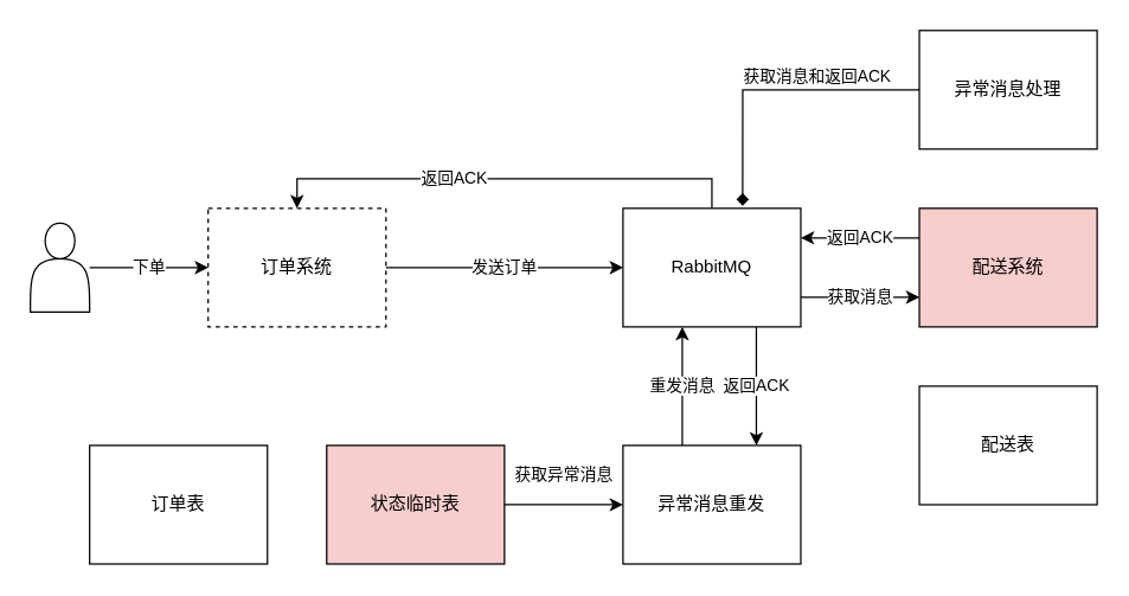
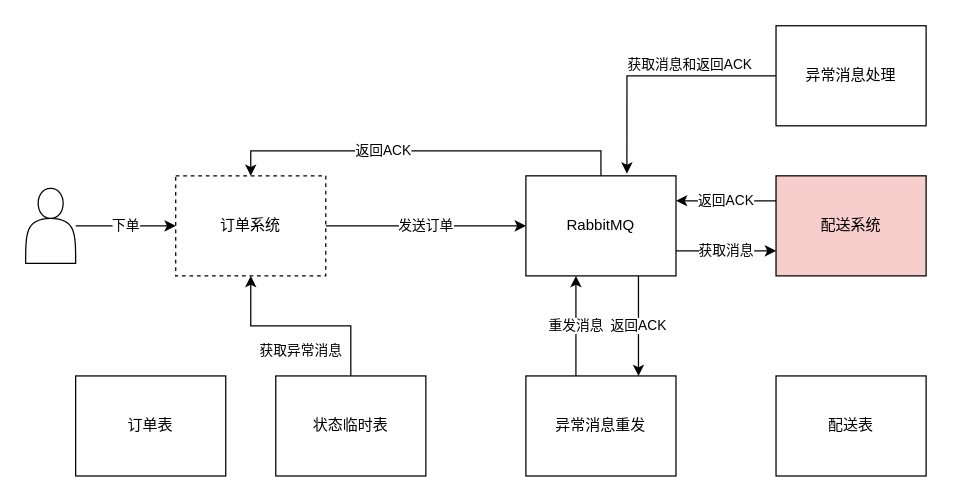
- <mxCell id="19" style="edgeStyle=orthogonalEdgeStyle;rounded=0;orthogonalLoop=1;jettySize=auto;html=1;entryX=0.673;entryY=-0.022;entryDx=0;entryDy=0;entryPerimeter=0;endArrow=diamond;" edge="1" parent="1" source="21" target="11"><mxGeometry relative="1" as="geometry" /></mxCell>
+ <mxCell id="19" style="edgeStyle=orthogonalEdgeStyle;rounded=0;orthogonalLoop=1;jettySize=auto;html=1;entryX=0.673;entryY=-0.022;entryDx=0;entryDy=0;entryPerimeter=0;" edge="1" parent="1" source="21" target="11"><mxGeometry relative="1" as="geometry" /></mxCell>
- <mxCell id="14" value="配送表" style="rounded=0;whiteSpace=wrap;html=1;" parent="1" vertex="1"><mxGeometry x="620" y="260" width="120" height="80" as="geometry" /></mxCell>
+ <mxCell id="14" value="配送表" style="rounded=0;whiteSpace=wrap;html=1;" parent="1" vertex="1"><mxGeometry x="620" y="300" width="120" height="80" as="geometry" /></mxCell>
- <mxCell id="16" value="状态临时表" style="rounded=0;whiteSpace=wrap;html=1;fillColor=#f8cecc;" parent="1" vertex="1"><mxGeometry x="220" y="300" width="120" height="80" as="geometry" /></mxCell>
+ <mxCell id="16" value="状态临时表" style="rounded=0;whiteSpace=wrap;html=1;" parent="1" vertex="1"><mxGeometry x="220" y="300" width="120" height="80" as="geometry" /></mxCell>
- <mxCell id="15" value="获取异常消息" style="edgeStyle=orthogonalEdgeStyle;rounded=0;orthogonalLoop=1;jettySize=auto;html=1;" edge="1" parent="1" source="16" target="18"><mxGeometry y="20" relative="1" as="geometry"><mxPoint as="offset" /></mxGeometry></mxCell>
+ <mxCell id="15" value="获取异常消息" style="edgeStyle=orthogonalEdgeStyle;rounded=0;orthogonalLoop=1;jettySize=auto;html=1;" edge="1" parent="1" source="16" target="3"><mxGeometry y="20" relative="1" as="geometry"><mxPoint as="offset" /></mxGeometry></mxCell>
